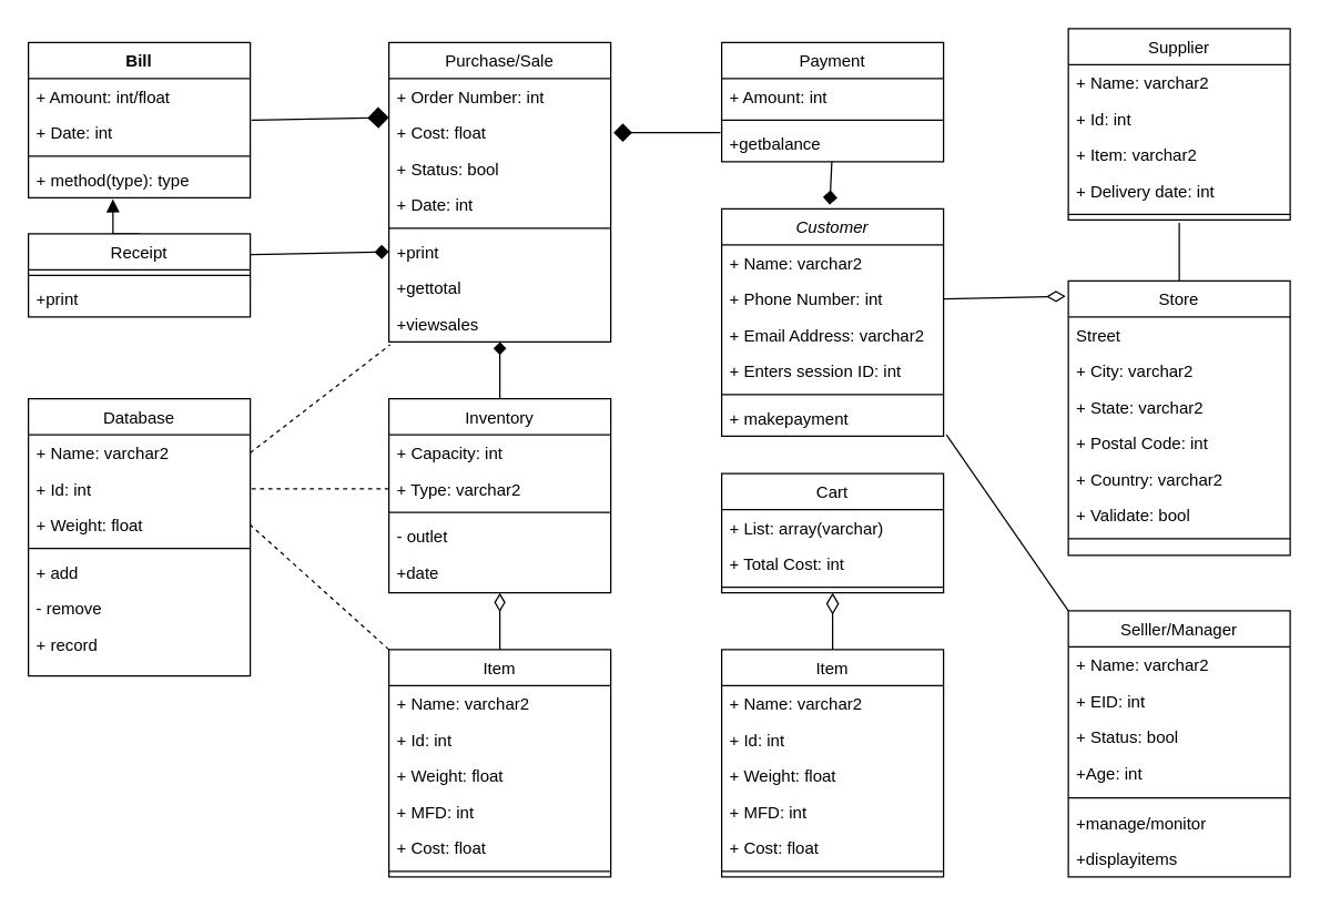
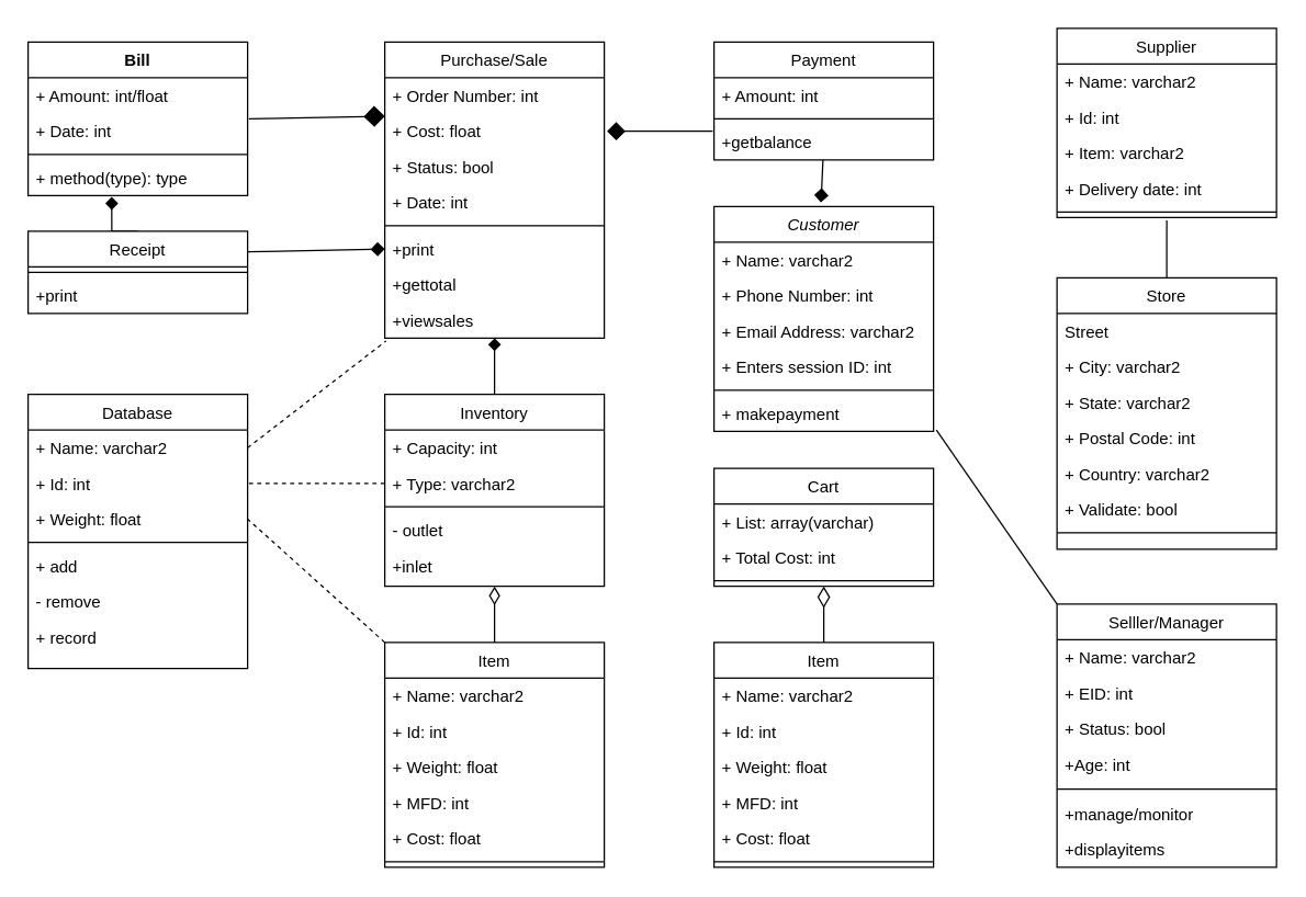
- <mxCell id="9" style="edgeStyle=orthogonalEdgeStyle;rounded=0;orthogonalLoop=1;jettySize=auto;html=1;exitX=0.5;exitY=0;exitDx=0;exitDy=0;entryX=0.381;entryY=1.038;entryDx=0;entryDy=0;endArrow=block;endFill=1;endSize=7;strokeWidth=1;entryPerimeter=0;" parent="1" source="78" target="77" edge="1"><mxGeometry relative="1" as="geometry"><mxPoint x="110" y="302" as="targetPoint" /></mxGeometry></mxCell>
+ <mxCell id="9" style="edgeStyle=orthogonalEdgeStyle;rounded=0;orthogonalLoop=1;jettySize=auto;html=1;exitX=0.5;exitY=0;exitDx=0;exitDy=0;entryX=0.381;entryY=1.038;entryDx=0;entryDy=0;endArrow=diamond;endFill=1;endSize=7;strokeWidth=1;entryPerimeter=0;" parent="1" source="78" target="77" edge="1"><mxGeometry relative="1" as="geometry"><mxPoint x="110" y="302" as="targetPoint" /></mxGeometry></mxCell>
- <mxCell id="5" style="rounded=0;orthogonalLoop=1;jettySize=auto;html=1;exitX=1;exitY=0.5;exitDx=0;exitDy=0;entryX=-0.012;entryY=0.056;entryDx=0;entryDy=0;endArrow=diamondThin;endFill=0;endSize=11;entryPerimeter=0;" parent="1" source="42" target="10" edge="1"><mxGeometry relative="1" as="geometry" /></mxCell>
- <mxCell id="88" value="+date" style="text;align=left;verticalAlign=top;spacingLeft=4;spacingRight=4;overflow=hidden;rotatable=0;points=[[0,0.5],[1,0.5]];portConstraint=eastwest;" vertex="1" parent="83"><mxGeometry y="112" width="160" height="26" as="geometry" /></mxCell>
+ <mxCell id="88" value="+inlet" style="text;align=left;verticalAlign=top;spacingLeft=4;spacingRight=4;overflow=hidden;rotatable=0;points=[[0,0.5],[1,0.5]];portConstraint=eastwest;" vertex="1" parent="83"><mxGeometry y="112" width="160" height="26" as="geometry" /></mxCell>
